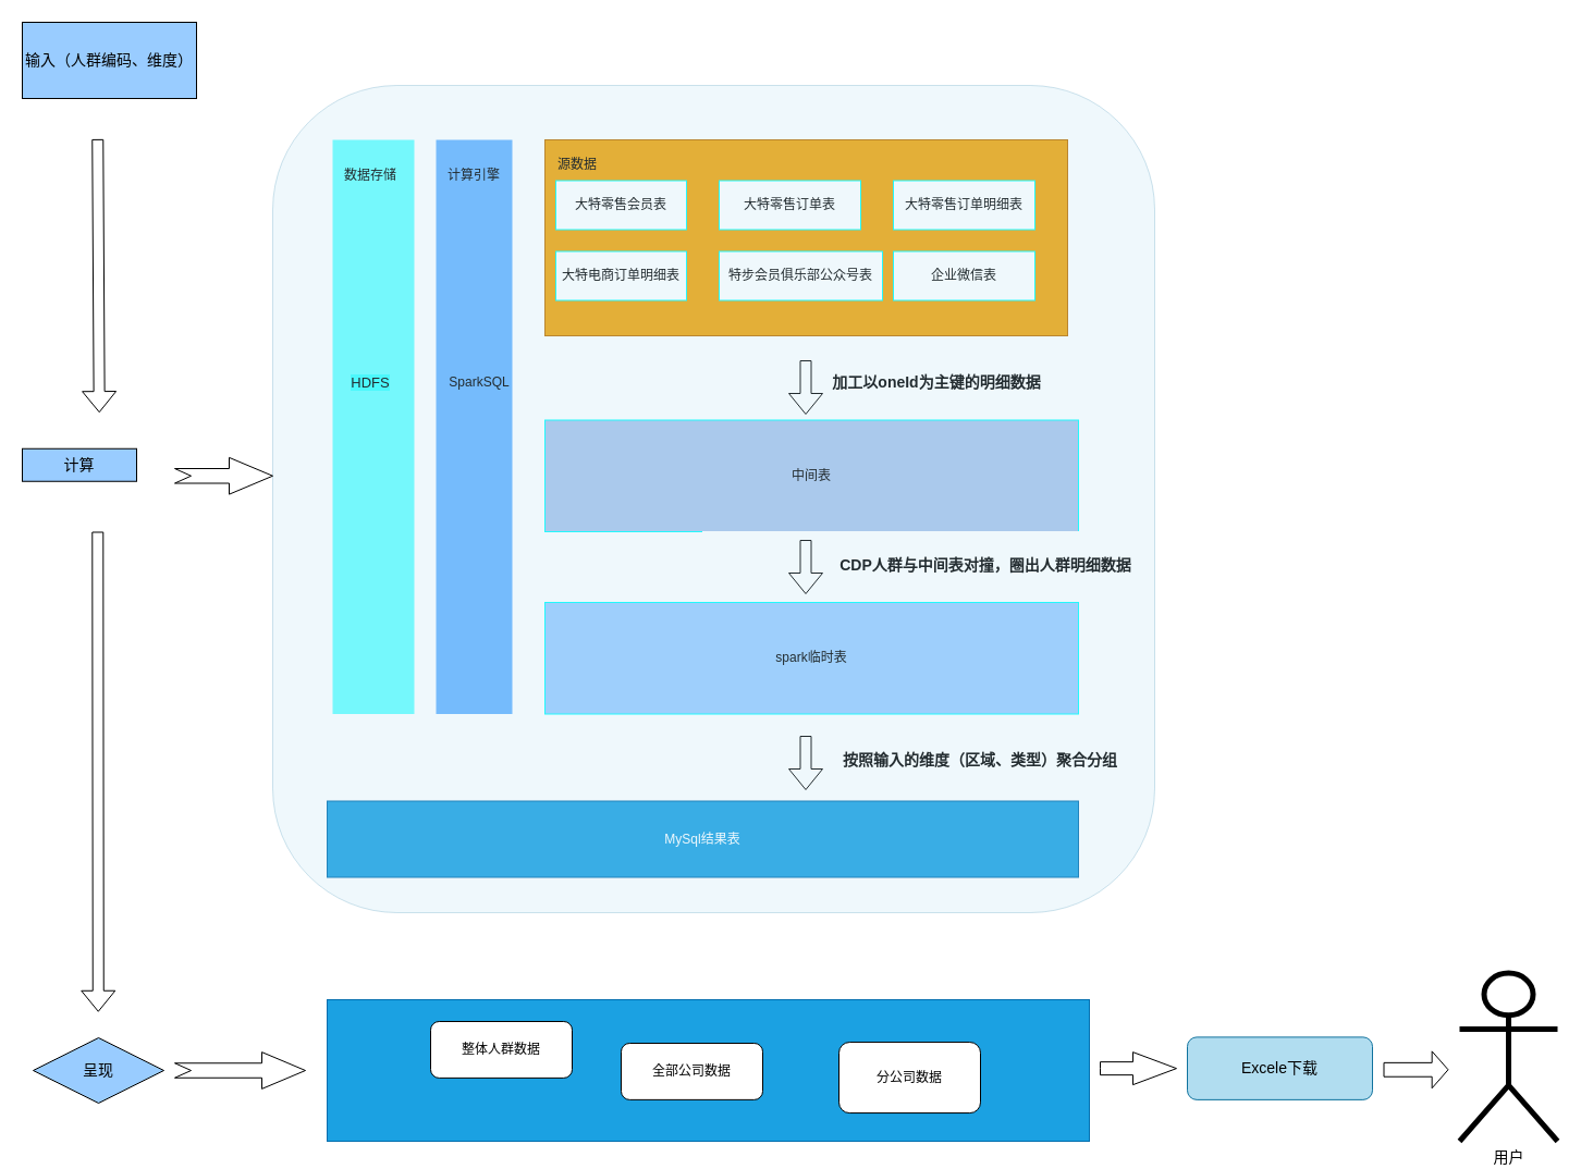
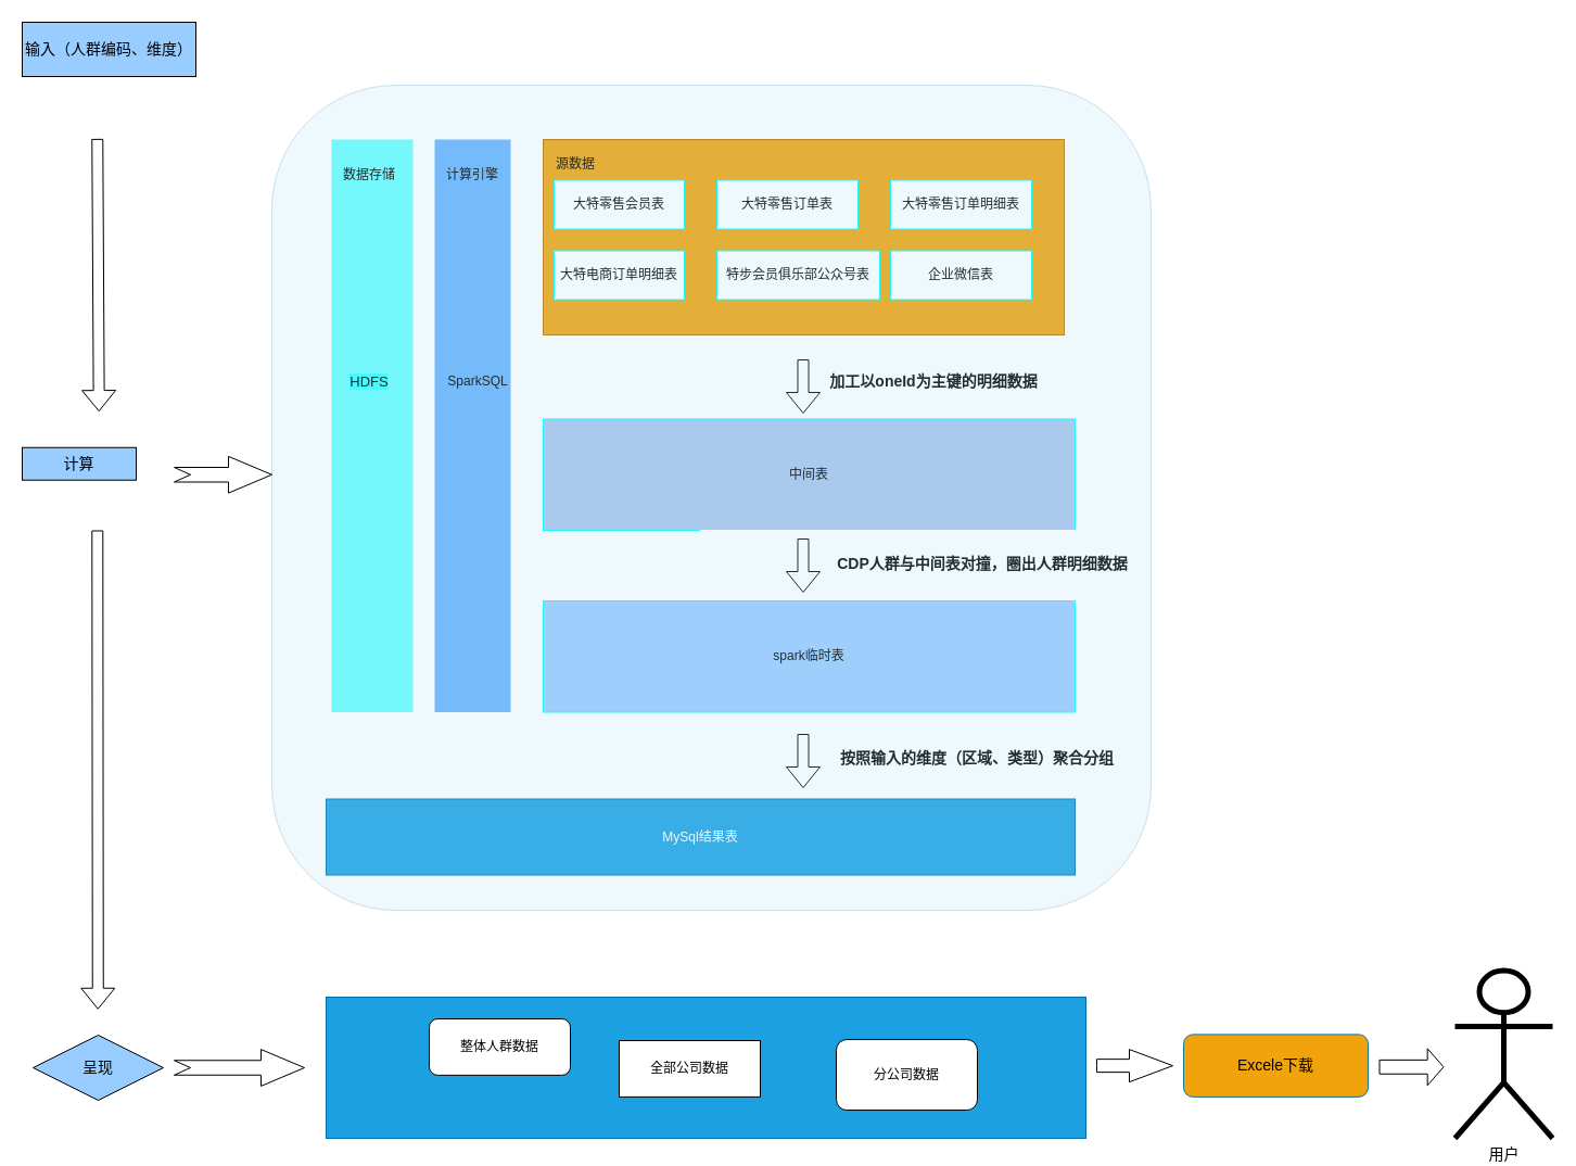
- <mxCell id="27" value="输入（人群编码、维度）" style="rounded=0;whiteSpace=wrap;html=1;fontSize=14;fontColor=#000000;fillColor=#99CCFF;" parent="1" vertex="1"><mxGeometry x="20" y="20" width="160" height="70" as="geometry" /></mxCell>
+ <mxCell id="27" value="输入（人群编码、维度）" style="rounded=0;whiteSpace=wrap;html=1;fontSize=14;fontColor=#000000;fillColor=#99CCFF;" parent="1" vertex="1"><mxGeometry x="20" y="20" width="160" height="50" as="geometry" /></mxCell>
- <mxCell id="33" value="Excele下载" style="rounded=1;whiteSpace=wrap;html=1;shadow=0;fontSize=14;fillColor=#b1ddf0;strokeColor=#10739e;" parent="1" vertex="1"><mxGeometry x="1090" y="952.38" width="170" height="57.5" as="geometry" /></mxCell>
+ <mxCell id="33" value="Excele下载" style="rounded=1;whiteSpace=wrap;html=1;shadow=0;fontSize=14;fillColor=#f0a30a;strokeColor=#10739e;" parent="1" vertex="1"><mxGeometry x="1090" y="952.38" width="170" height="57.5" as="geometry" /></mxCell>
- <mxCell id="40" value="全部公司数据" style="rounded=1;whiteSpace=wrap;html=1;" vertex="1" parent="1"><mxGeometry x="570" y="958" width="130" height="51.88" as="geometry" /></mxCell>
+ <mxCell id="40" value="全部公司数据" style="whiteSpace=wrap;html=1;rounded=0;" vertex="1" parent="1"><mxGeometry x="570" y="958" width="130" height="51.88" as="geometry" /></mxCell>
